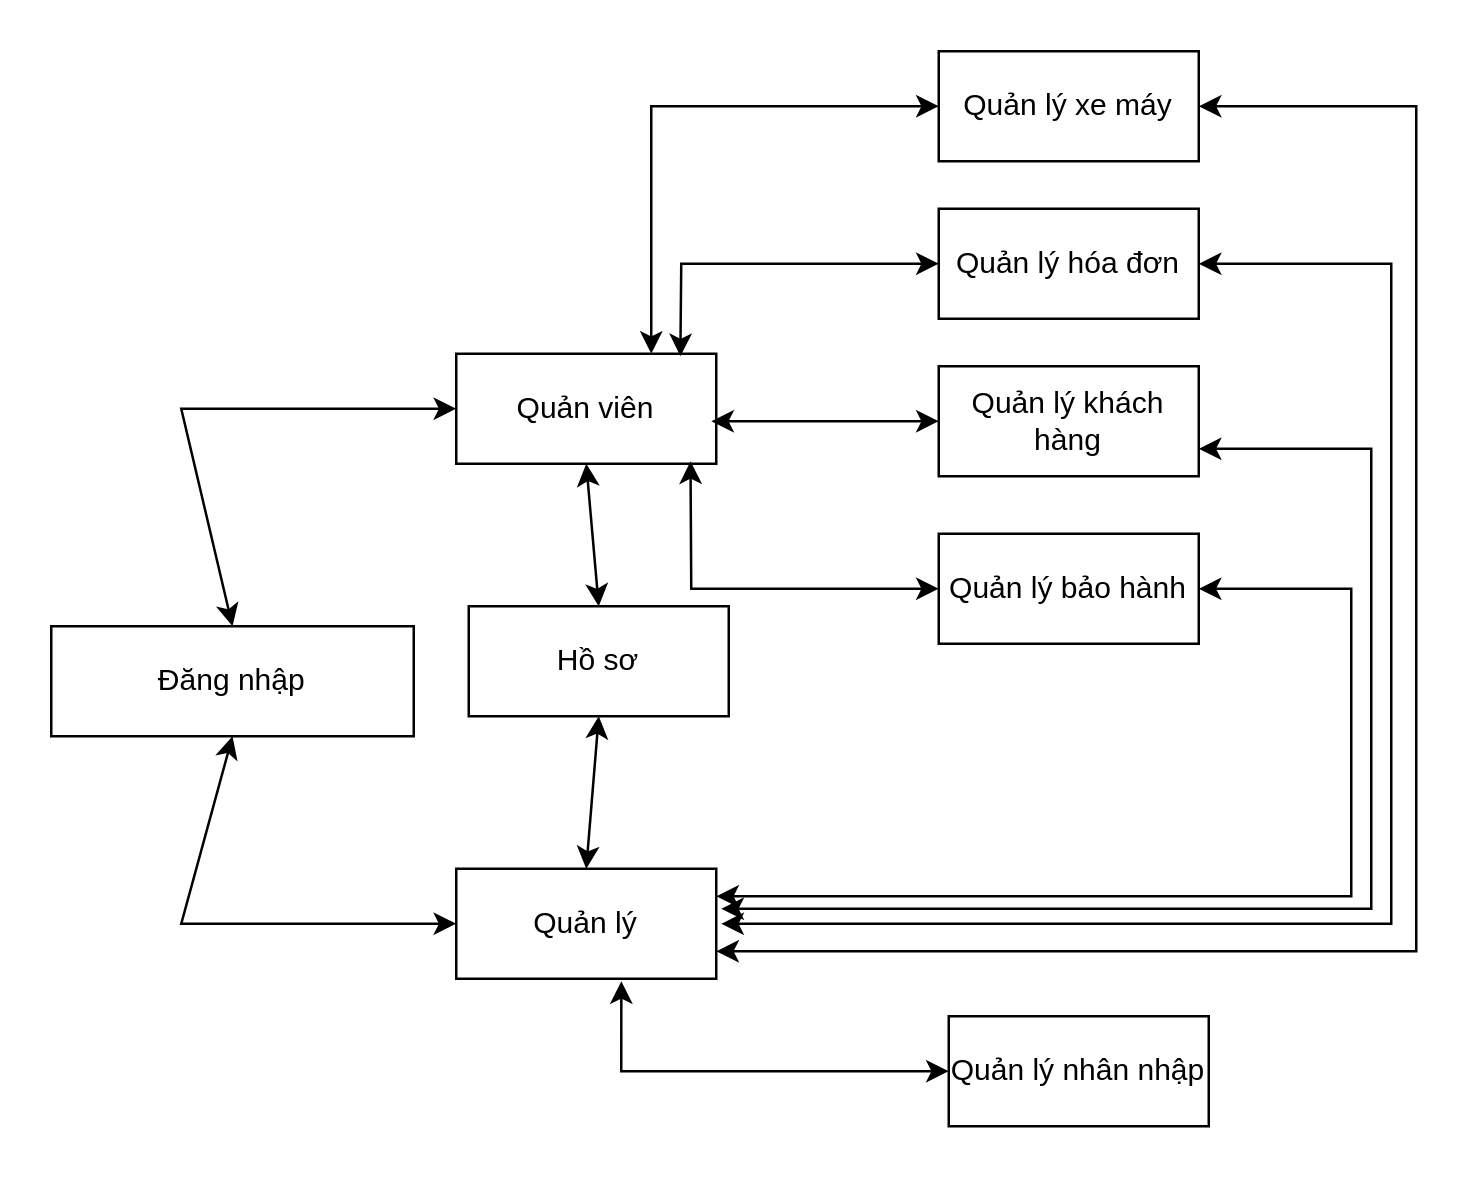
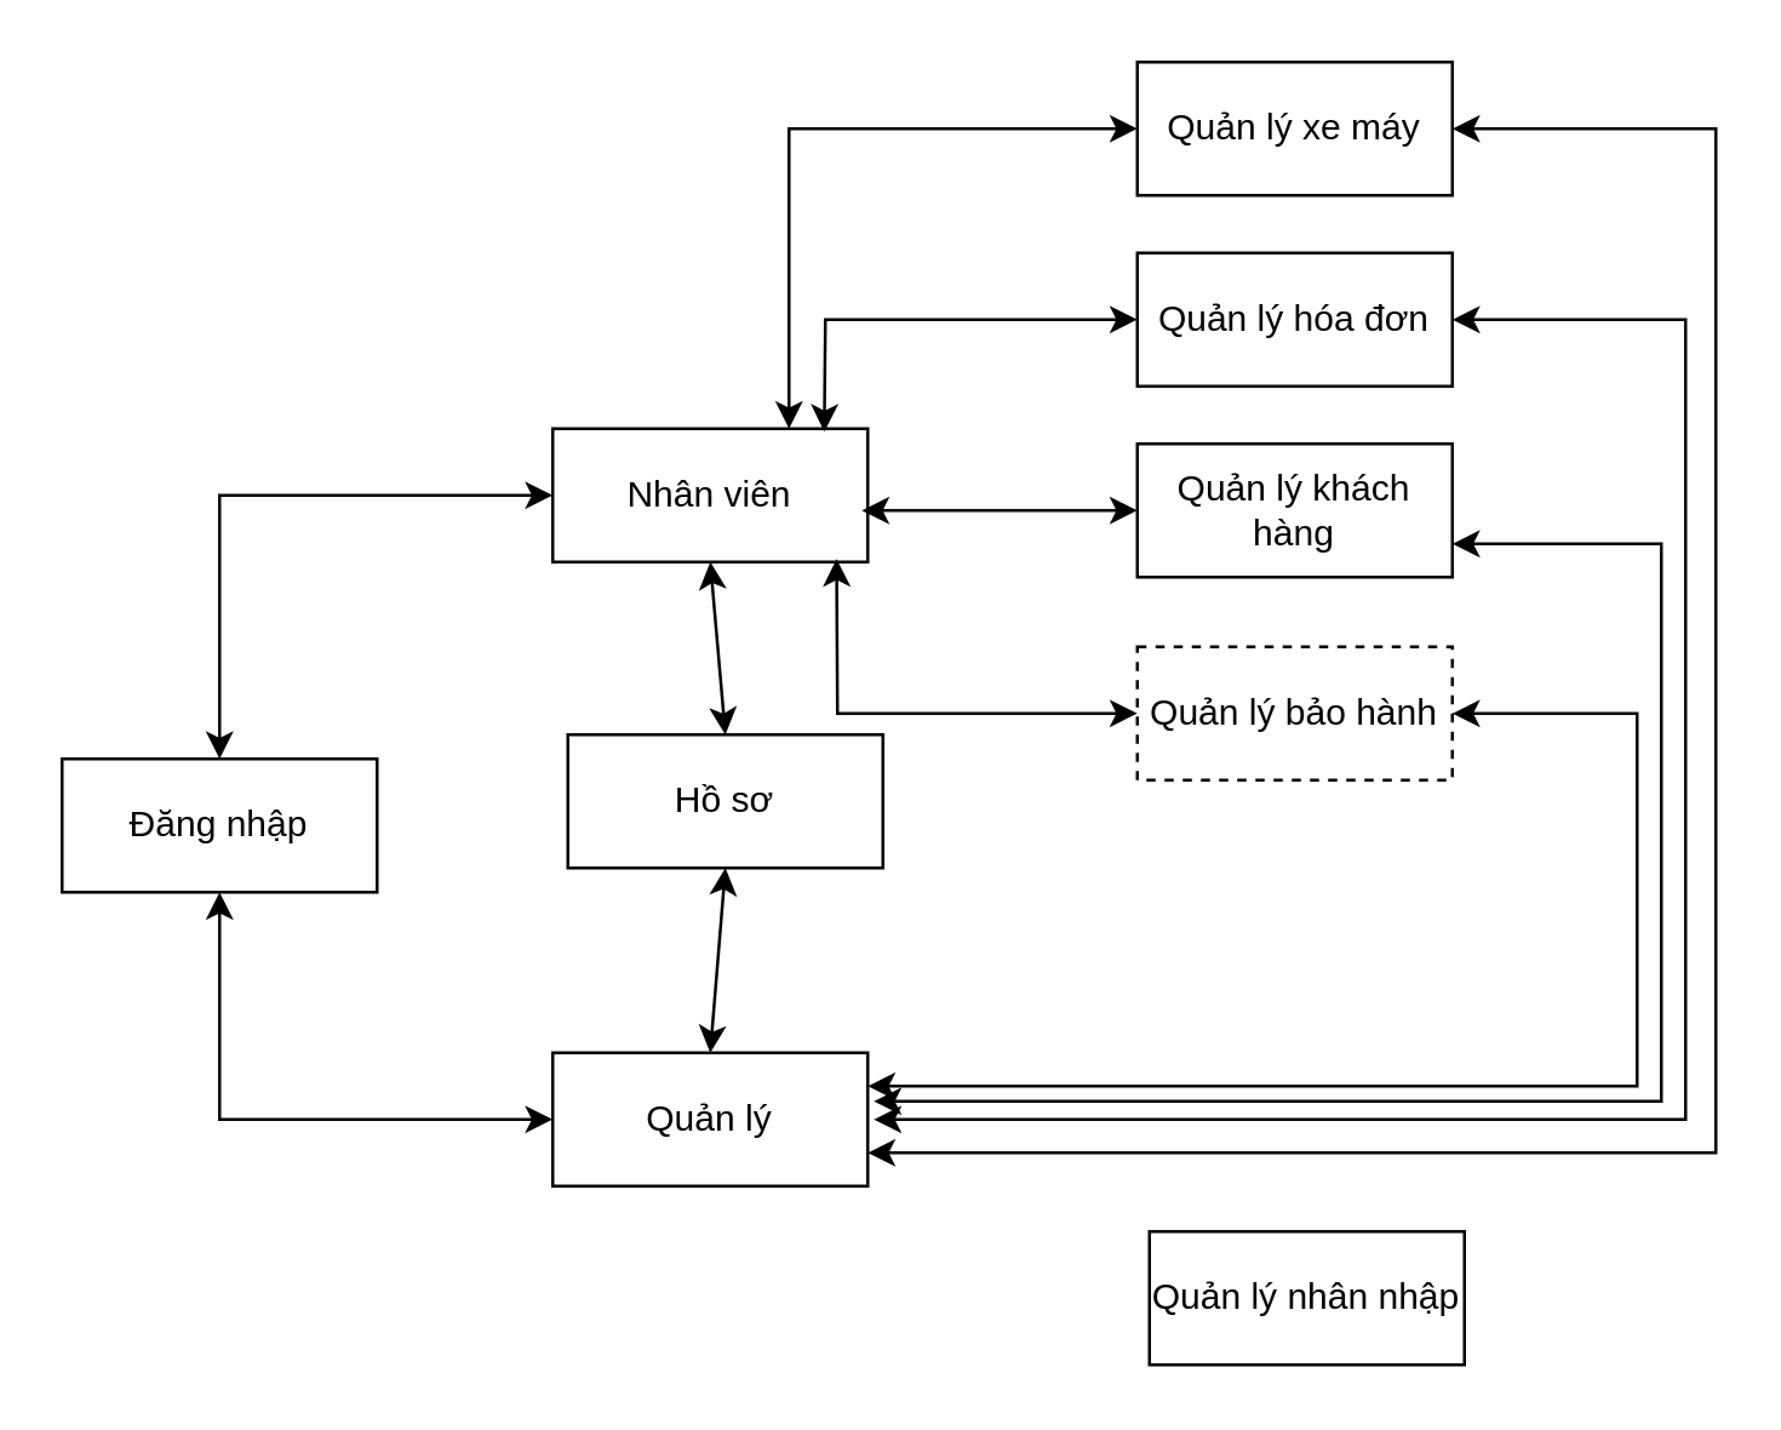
- <mxCell id="3" value="Quản viên" style="rounded=0;whiteSpace=wrap;html=1;" vertex="1" parent="1"><mxGeometry x="182" y="141" width="104" height="44" as="geometry" /></mxCell>
+ <mxCell id="3" value="Nhân viên" style="rounded=0;whiteSpace=wrap;html=1;" vertex="1" parent="1"><mxGeometry x="182" y="141" width="104" height="44" as="geometry" /></mxCell>
- <mxCell id="9" value="Quản lý bảo hành" style="rounded=0;whiteSpace=wrap;html=1;" vertex="1" parent="1"><mxGeometry x="375" y="213" width="104" height="44" as="geometry" /></mxCell>
+ <mxCell id="9" value="Quản lý bảo hành" style="rounded=0;whiteSpace=wrap;html=1;dashed=1;" vertex="1" parent="1"><mxGeometry x="375" y="213" width="104" height="44" as="geometry" /></mxCell>
- <mxCell id="2" value="Đăng nhập" style="rounded=0;whiteSpace=wrap;html=1;" vertex="1" parent="1"><mxGeometry x="20" y="250" width="145" height="44" as="geometry" /></mxCell>
+ <mxCell id="2" value="Đăng nhập" style="rounded=0;whiteSpace=wrap;html=1;" vertex="1" parent="1"><mxGeometry x="20" y="250" width="104" height="44" as="geometry" /></mxCell>
- <mxCell id="17" value="" style="endArrow=classic;startArrow=classic;html=1;rounded=0;entryX=0;entryY=0.5;entryDx=0;entryDy=0;exitX=0.635;exitY=1.023;exitDx=0;exitDy=0;exitPerimeter=0;" edge="1" parent="1" source="5" target="10"><mxGeometry width="50" height="50" relative="1" as="geometry"><mxPoint x="190" y="508" as="sourcePoint" /><mxPoint x="240" y="458" as="targetPoint" /><Array as="points"><mxPoint x="248" y="428" /></Array></mxGeometry></mxCell>
